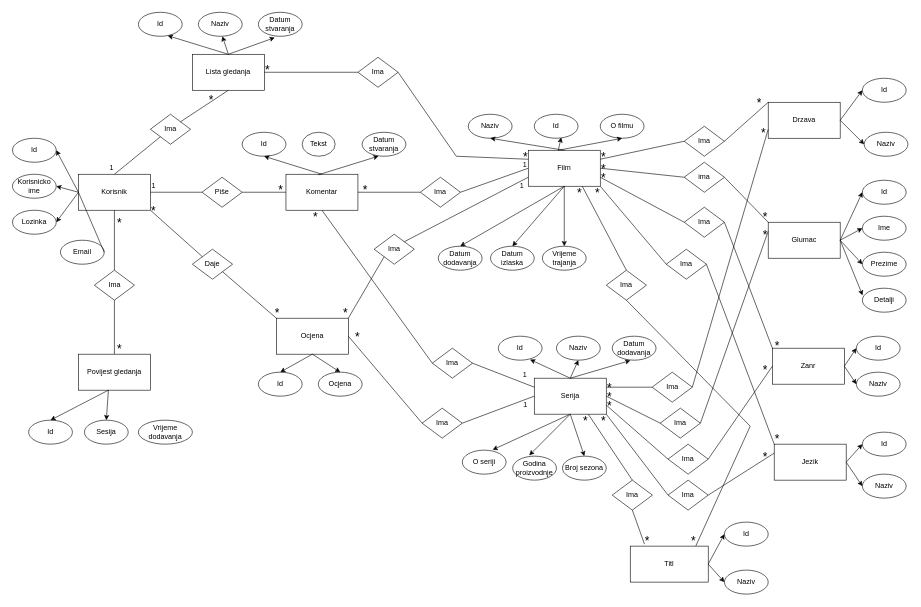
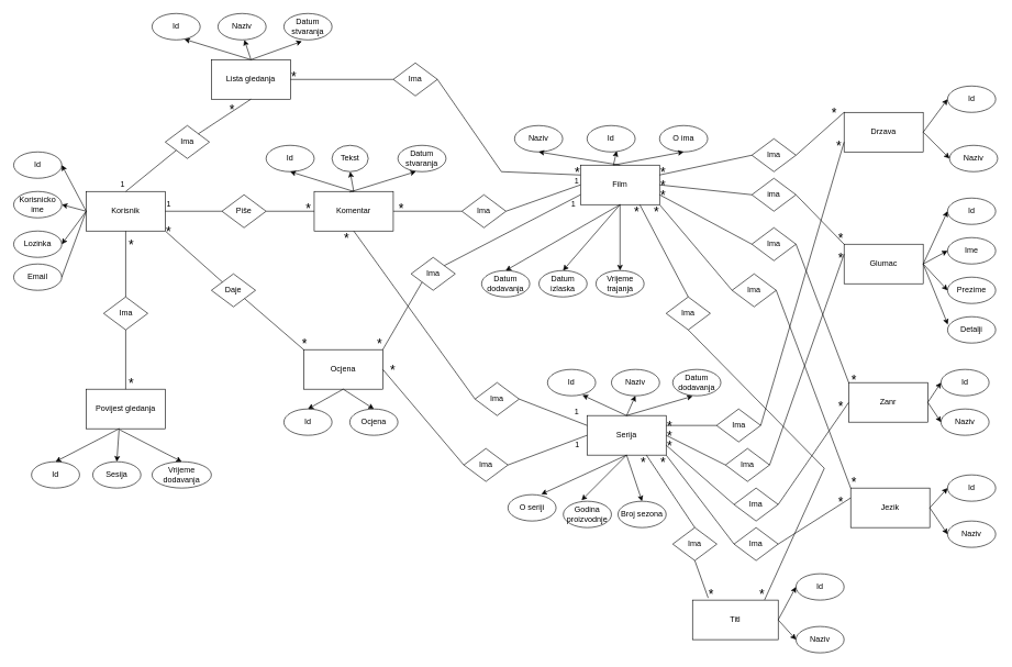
- <mxCell id="44" value="O filmu" style="ellipse;whiteSpace=wrap;html=1;" vertex="1" parent="1"><mxGeometry x="1000" y="190" width="73" height="40" as="geometry" /></mxCell>
+ <mxCell id="44" value="O ima" style="ellipse;whiteSpace=wrap;html=1;" vertex="1" parent="1"><mxGeometry x="1000" y="190" width="73" height="40" as="geometry" /></mxCell>
+ <mxCell id="35" value="" style="endArrow=classic;html=1;rounded=0;entryX=0.5;entryY=1;entryDx=0;entryDy=0;exitX=0.5;exitY=0;exitDx=0;exitDy=0;" edge="1" parent="1" source="25" target="32"><mxGeometry width="50" height="50" relative="1" as="geometry"><mxPoint x="530" y="330" as="sourcePoint" /><mxPoint x="400" y="380" as="targetPoint" /></mxGeometry></mxCell>
- <mxCell id="5" value="Email" style="ellipse;whiteSpace=wrap;html=1;" vertex="1" parent="1"><mxGeometry x="100" y="400" width="73" height="40" as="geometry" /></mxCell>
+ <mxCell id="5" value="Email" style="ellipse;whiteSpace=wrap;html=1;" vertex="1" parent="1"><mxGeometry x="20" y="400" width="73" height="40" as="geometry" /></mxCell>
+ <mxCell id="24" value="" style="endArrow=classic;html=1;rounded=0;exitX=0.428;exitY=1.03;exitDx=0;exitDy=0;exitPerimeter=0;entryX=0.5;entryY=0;entryDx=0;entryDy=0;" edge="1" parent="1" source="18" target="21"><mxGeometry width="50" height="50" relative="1" as="geometry"><mxPoint x="360" y="640" as="sourcePoint" /><mxPoint x="410" y="590" as="targetPoint" /></mxGeometry></mxCell>
